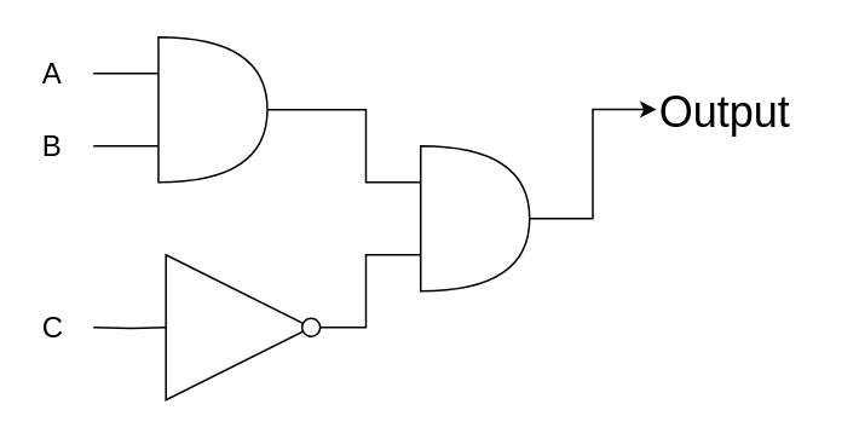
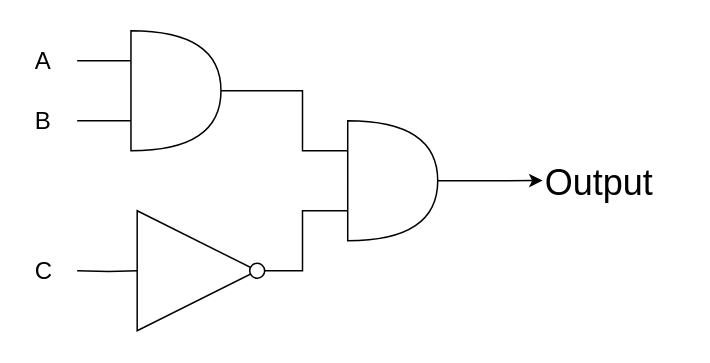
- <mxCell id="6" value="Output" style="text;html=1;resizable=0;points=[];autosize=1;align=left;verticalAlign=top;spacingTop=-4;fontSize=24;" parent="1" vertex="1"><mxGeometry x="360.794" y="45" width="90" height="30" as="geometry" /></mxCell>
+ <mxCell id="6" value="Output" style="text;html=1;resizable=0;points=[];autosize=1;align=left;verticalAlign=top;spacingTop=-4;fontSize=24;" parent="1" vertex="1"><mxGeometry x="360.794" y="105" width="90" height="30" as="geometry" /></mxCell>
